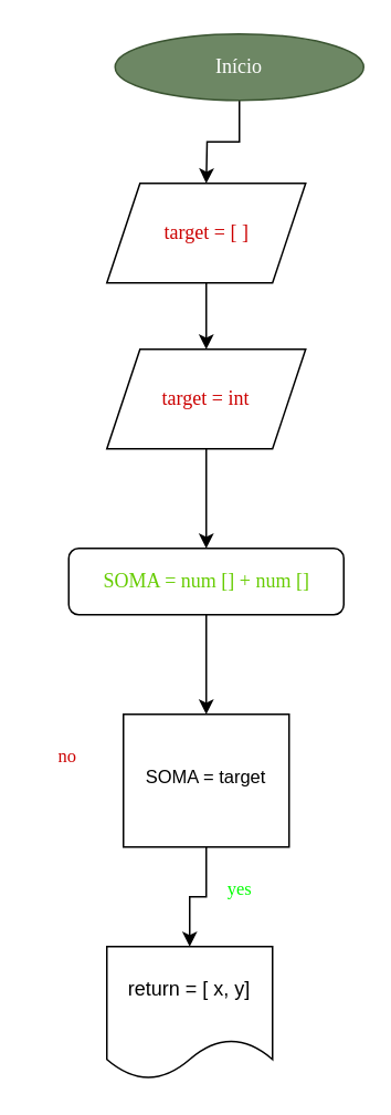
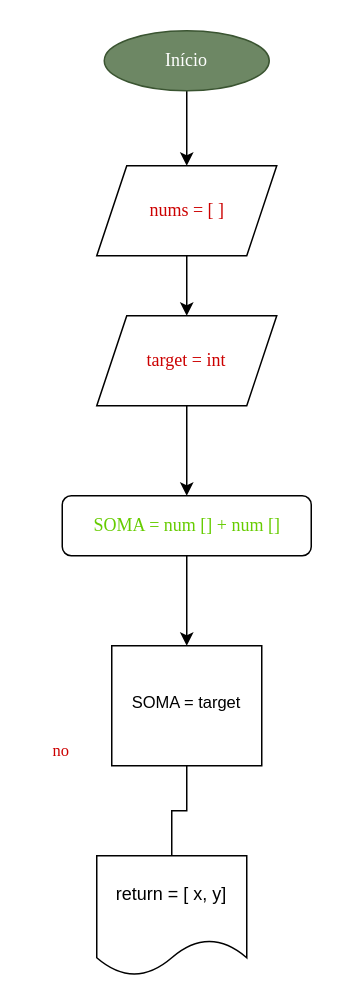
- <mxCell id="6" value="&lt;font face=&quot;Lucida Console&quot;&gt;Início&lt;/font&gt;" style="ellipse;whiteSpace=wrap;html=1;fillColor=#6d8764;strokeColor=#3A5431;fontColor=#ffffff;" vertex="1" parent="1"><mxGeometry x="69" y="20" width="150" height="40" as="geometry" /></mxCell>
+ <mxCell id="6" value="&lt;font face=&quot;Lucida Console&quot;&gt;Início&lt;/font&gt;" style="ellipse;whiteSpace=wrap;html=1;fillColor=#6d8764;strokeColor=#3A5431;fontColor=#ffffff;" vertex="1" parent="1"><mxGeometry x="69" y="20" width="110" height="40" as="geometry" /></mxCell>
- <mxCell id="9" value="&lt;font style=&quot;font-size: 12px;&quot;&gt;target = [ ]&lt;/font&gt;" style="text;html=1;align=center;verticalAlign=middle;resizable=0;points=[];autosize=1;strokeColor=none;fillColor=none;fontFamily=Lucida Console;fontSize=11;fontColor=#CC0000;" vertex="1" parent="1"><mxGeometry x="74" y="125" width="100" height="30" as="geometry" /></mxCell>
+ <mxCell id="9" value="&lt;font style=&quot;font-size: 12px;&quot;&gt;nums = [ ]&lt;/font&gt;" style="text;html=1;align=center;verticalAlign=middle;resizable=0;points=[];autosize=1;strokeColor=none;fillColor=none;fontFamily=Lucida Console;fontSize=11;fontColor=#CC0000;" vertex="1" parent="1"><mxGeometry x="74" y="125" width="100" height="30" as="geometry" /></mxCell>
- <mxCell id="16" value="no" style="text;html=1;align=center;verticalAlign=middle;resizable=0;points=[];autosize=1;strokeColor=none;fillColor=none;fontSize=11;fontFamily=Lucida Console;fontColor=#CC0000;" vertex="1" parent="1"><mxGeometry x="20" y="440" width="40" height="30" as="geometry" /></mxCell>
+ <mxCell id="16" value="no" style="text;html=1;align=center;verticalAlign=middle;resizable=0;points=[];autosize=1;strokeColor=none;fillColor=none;fontSize=11;fontFamily=Lucida Console;fontColor=#CC0000;" vertex="1" parent="1"><mxGeometry x="20" y="485" width="40" height="30" as="geometry" /></mxCell>
- <mxCell id="15" value="&lt;font color=&quot;#00ff00&quot;&gt;yes&lt;/font&gt;" style="text;html=1;align=center;verticalAlign=middle;resizable=0;points=[];autosize=1;strokeColor=none;fillColor=none;fontSize=11;fontFamily=Lucida Console;fontColor=#CC0000;" vertex="1" parent="1"><mxGeometry x="124" y="520" width="40" height="30" as="geometry" /></mxCell>
- <mxCell id="3" value="" style="edgeStyle=orthogonalEdgeStyle;rounded=0;orthogonalLoop=1;jettySize=auto;html=1;fontFamily=Lucida Console;fontSize=11;fontColor=#CC0000;" edge="1" parent="1" source="4" target="14"><mxGeometry relative="1" as="geometry" /></mxCell>
+ <mxCell id="3" value="" style="edgeStyle=orthogonalEdgeStyle;rounded=0;orthogonalLoop=1;jettySize=auto;html=1;fontFamily=Lucida Console;fontSize=11;fontColor=#CC0000;endArrow=none;" edge="1" parent="1" source="4" target="14"><mxGeometry relative="1" as="geometry" /></mxCell>
